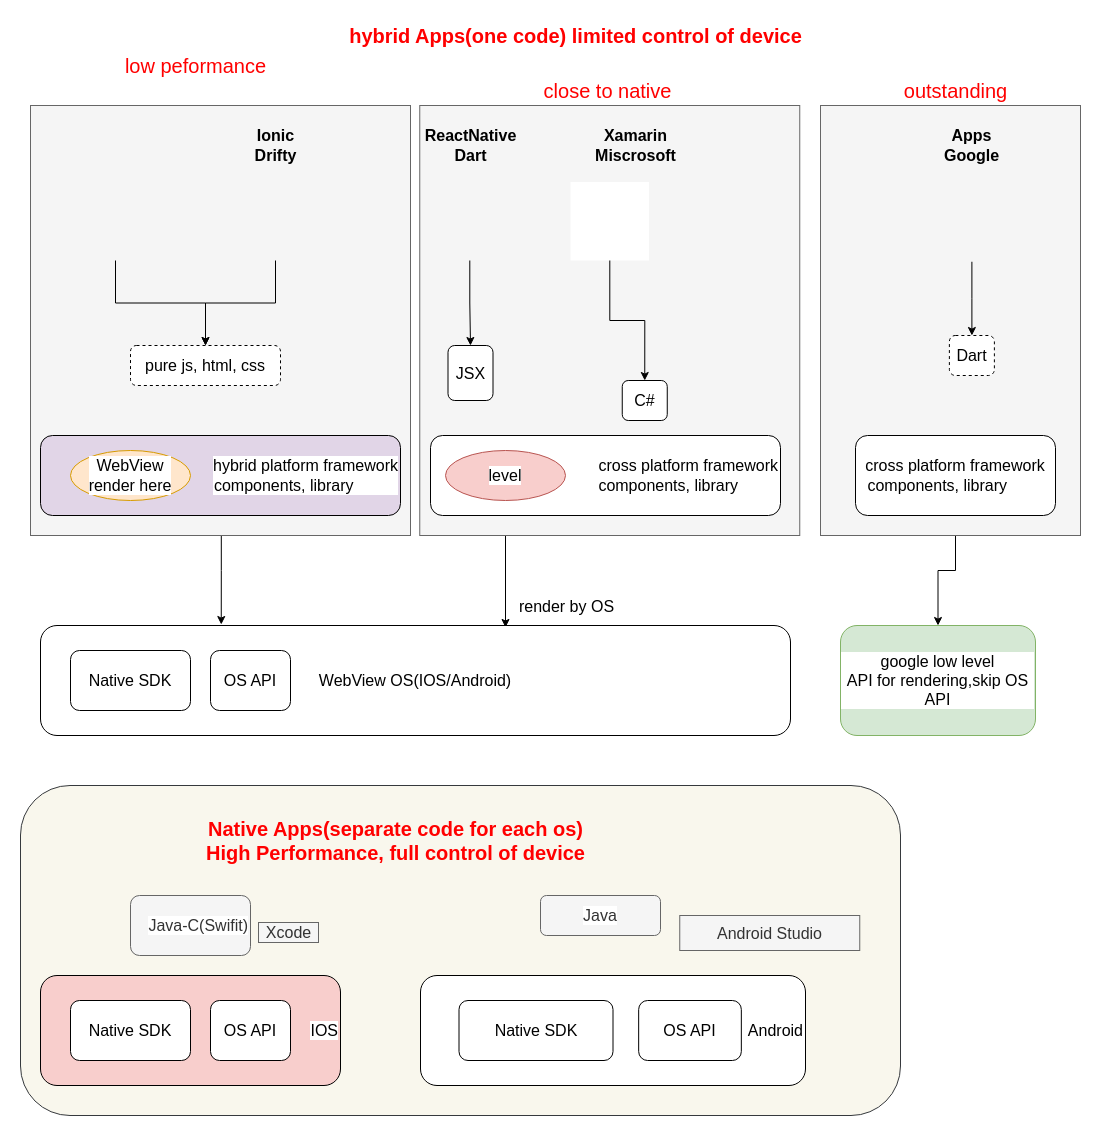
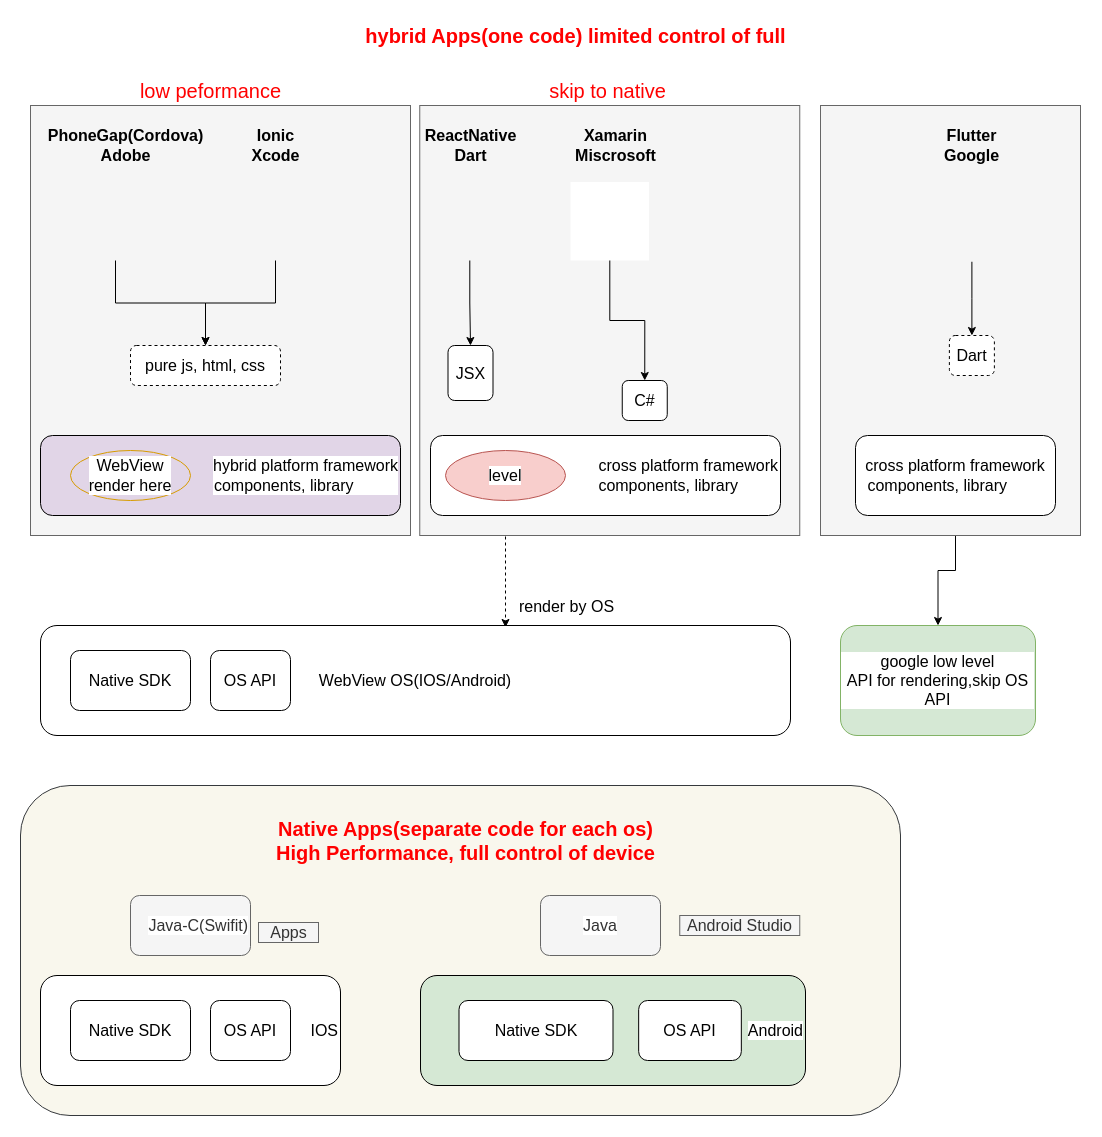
- <mxCell id="55" value="&lt;div style=&quot;font-size: 20px&quot;&gt;hybrid Apps(one code) limited control of device&lt;/div&gt;" style="text;html=1;align=center;verticalAlign=middle;resizable=0;points=[];autosize=1;fontSize=20;fontStyle=1;fontColor=#FF0000;" vertex="1" parent="1"><mxGeometry x="340" y="20" width="470" height="30" as="geometry" /></mxCell>
+ <mxCell id="55" value="&lt;div style=&quot;font-size: 20px&quot;&gt;hybrid Apps(one code) limited control of full&lt;/div&gt;" style="text;html=1;align=center;verticalAlign=middle;resizable=0;points=[];autosize=1;fontSize=20;fontStyle=1;fontColor=#FF0000;" vertex="1" parent="1"><mxGeometry x="340" y="20" width="470" height="30" as="geometry" /></mxCell>
- <mxCell id="56" value="low peformance" style="text;html=1;align=center;verticalAlign=middle;resizable=0;points=[];autosize=1;fontSize=20;fontColor=#FF0000;" vertex="1" parent="1"><mxGeometry x="115" y="50" width="160" height="30" as="geometry" /></mxCell>
+ <mxCell id="56" value="low peformance" style="text;html=1;align=center;verticalAlign=middle;resizable=0;points=[];autosize=1;fontSize=20;fontColor=#FF0000;" vertex="1" parent="1"><mxGeometry x="130" y="75" width="160" height="30" as="geometry" /></mxCell>
- <mxCell id="57" value="close to native" style="text;html=1;align=center;verticalAlign=middle;resizable=0;points=[];autosize=1;fontSize=20;fontColor=#FF0000;" vertex="1" parent="1"><mxGeometry x="537.13" y="75" width="140" height="30" as="geometry" /></mxCell>
+ <mxCell id="57" value="skip to native" style="text;html=1;align=center;verticalAlign=middle;resizable=0;points=[];autosize=1;fontSize=20;fontColor=#FF0000;" vertex="1" parent="1"><mxGeometry x="537.13" y="75" width="140" height="30" as="geometry" /></mxCell>
- <mxCell id="58" value="outstanding" style="text;html=1;align=center;verticalAlign=middle;resizable=0;points=[];autosize=1;fontSize=20;fontColor=#FF0000;" vertex="1" parent="1"><mxGeometry x="895" y="75" width="120" height="30" as="geometry" /></mxCell>
+ <mxCell id="16" value="PhoneGap(Cordova)&lt;br style=&quot;font-size: 16px;&quot;&gt;Adobe" style="text;html=1;align=center;verticalAlign=middle;resizable=0;points=[];autosize=1;fontStyle=1;fontSize=16;" vertex="1" parent="12"><mxGeometry x="10" y="20" width="170" height="40" as="geometry" /></mxCell>
- <mxCell id="17" value="Ionic&lt;br style=&quot;font-size: 16px;&quot;&gt;Drifty" style="text;html=1;align=center;verticalAlign=middle;resizable=0;points=[];autosize=1;fontStyle=1;fontSize=16;" vertex="1" parent="12"><mxGeometry x="215" y="20" width="60" height="40" as="geometry" /></mxCell>
+ <mxCell id="17" value="Ionic&lt;br style=&quot;font-size: 16px;&quot;&gt;Xcode" style="text;html=1;align=center;verticalAlign=middle;resizable=0;points=[];autosize=1;fontStyle=1;fontSize=16;" vertex="1" parent="12"><mxGeometry x="215" y="20" width="60" height="40" as="geometry" /></mxCell>
- <mxCell id="27" value="Xamarin&lt;br style=&quot;font-size: 16px;&quot;&gt;Miscrosoft" style="text;html=1;align=center;verticalAlign=middle;resizable=0;points=[];autosize=1;fontStyle=1;fontSize=16;" vertex="1" parent="23"><mxGeometry x="170" y="20" width="100" height="40" as="geometry" /></mxCell>
+ <mxCell id="27" value="Xamarin&lt;br style=&quot;font-size: 16px;&quot;&gt;Miscrosoft" style="text;html=1;align=center;verticalAlign=middle;resizable=0;points=[];autosize=1;fontStyle=1;fontSize=16;" vertex="1" parent="23"><mxGeometry x="150" y="20" width="100" height="40" as="geometry" /></mxCell>
- <mxCell id="38" value="Apps&lt;br style=&quot;font-size: 16px;&quot;&gt;Google" style="text;html=1;align=center;verticalAlign=middle;resizable=0;points=[];autosize=1;fontStyle=1;fontSize=16;" vertex="1" parent="35"><mxGeometry x="116.39" y="20" width="70" height="40" as="geometry" /></mxCell>
+ <mxCell id="38" value="Flutter&lt;br style=&quot;font-size: 16px;&quot;&gt;Google" style="text;html=1;align=center;verticalAlign=middle;resizable=0;points=[];autosize=1;fontStyle=1;fontSize=16;" vertex="1" parent="35"><mxGeometry x="116.39" y="20" width="70" height="40" as="geometry" /></mxCell>
- <mxCell id="19" value="&lt;div&gt;WebView&lt;/div&gt;&lt;div&gt;render here&lt;br&gt;&lt;/div&gt;" style="ellipse;whiteSpace=wrap;html=1;labelBackgroundColor=#ffffff;fontSize=16;align=center;strokeColor=#d79b00;fillColor=#ffe6cc;" vertex="1" parent="12"><mxGeometry x="40" y="345" width="120" height="50" as="geometry" /></mxCell>
+ <mxCell id="19" value="&lt;div&gt;WebView&lt;/div&gt;&lt;div&gt;render here&lt;br&gt;&lt;/div&gt;" style="ellipse;whiteSpace=wrap;html=1;labelBackgroundColor=#ffffff;fontSize=16;align=center;strokeColor=#d79b00;fillColor=#e1d5e7;" vertex="1" parent="12"><mxGeometry x="40" y="345" width="120" height="50" as="geometry" /></mxCell>
- <mxCell id="3" style="edgeStyle=orthogonalEdgeStyle;rounded=0;orthogonalLoop=1;jettySize=auto;html=1;entryX=0.241;entryY=-0.009;entryDx=0;entryDy=0;entryPerimeter=0;fontSize=16;fontColor=#000000;" edge="1" parent="1" source="18" target="9"><mxGeometry relative="1" as="geometry"><Array as="points"><mxPoint x="220" y="570" /></Array></mxGeometry></mxCell>
- <mxCell id="4" style="edgeStyle=orthogonalEdgeStyle;rounded=0;orthogonalLoop=1;jettySize=auto;html=1;exitX=0.5;exitY=1;exitDx=0;exitDy=0;entryX=0.62;entryY=0.018;entryDx=0;entryDy=0;entryPerimeter=0;fontSize=16;fontColor=#000000;" edge="1" parent="1" source="30" target="9"><mxGeometry relative="1" as="geometry" /></mxCell>
+ <mxCell id="4" style="edgeStyle=orthogonalEdgeStyle;rounded=0;orthogonalLoop=1;jettySize=auto;html=1;exitX=0.5;exitY=1;exitDx=0;exitDy=0;entryX=0.62;entryY=0.018;entryDx=0;entryDy=0;entryPerimeter=0;fontSize=16;fontColor=#000000;dashed=1;" edge="1" parent="1" source="30" target="9"><mxGeometry relative="1" as="geometry" /></mxCell>
- <mxCell id="54" value="Native Apps(separate code for each os)&lt;br style=&quot;font-size: 20px;&quot;&gt;High Performance, full control of device" style="text;html=1;align=center;verticalAlign=middle;resizable=0;points=[];autosize=1;fontSize=20;fontColor=#FF0000;fontStyle=1" vertex="1" parent="1"><mxGeometry x="200" y="815" width="390" height="50" as="geometry" /></mxCell>
+ <mxCell id="54" value="Native Apps(separate code for each os)&lt;br style=&quot;font-size: 20px;&quot;&gt;High Performance, full control of device" style="text;html=1;align=center;verticalAlign=middle;resizable=0;points=[];autosize=1;fontSize=20;fontColor=#FF0000;fontStyle=1" vertex="1" parent="1"><mxGeometry x="270" y="815" width="390" height="50" as="geometry" /></mxCell>
- <mxCell id="51" value="Java" style="rounded=1;whiteSpace=wrap;html=1;labelBackgroundColor=#ffffff;fillColor=#f5f5f5;fontSize=16;align=center;strokeColor=#666666;fontColor=#333333;" vertex="1" parent="1"><mxGeometry x="540" y="895" width="120" height="40" as="geometry" /></mxCell>
+ <mxCell id="51" value="Java" style="rounded=1;whiteSpace=wrap;html=1;labelBackgroundColor=#ffffff;fillColor=#f5f5f5;fontSize=16;align=center;strokeColor=#666666;fontColor=#333333;" vertex="1" parent="1"><mxGeometry x="540" y="895" width="120" height="60" as="geometry" /></mxCell>
- <mxCell id="52" value="Xcode" style="text;html=1;align=center;verticalAlign=middle;resizable=0;points=[];autosize=1;fontSize=16;fillColor=#f5f5f5;strokeColor=#666666;fontColor=#333333;" vertex="1" parent="1"><mxGeometry x="258" y="922" width="60" height="20" as="geometry" /></mxCell>
+ <mxCell id="52" value="Apps" style="text;html=1;align=center;verticalAlign=middle;resizable=0;points=[];autosize=1;fontSize=16;fillColor=#f5f5f5;strokeColor=#666666;fontColor=#333333;" vertex="1" parent="1"><mxGeometry x="258" y="922" width="60" height="20" as="geometry" /></mxCell>
- <mxCell id="53" value="Android Studio" style="text;html=1;align=center;verticalAlign=middle;resizable=0;points=[];autosize=1;fontSize=16;fillColor=#f5f5f5;strokeColor=#666666;fontColor=#333333;" vertex="1" parent="1"><mxGeometry x="679.25" y="915" width="180" height="35" as="geometry" /></mxCell>
+ <mxCell id="53" value="Android Studio" style="text;html=1;align=center;verticalAlign=middle;resizable=0;points=[];autosize=1;fontSize=16;fillColor=#f5f5f5;strokeColor=#666666;fontColor=#333333;" vertex="1" parent="1"><mxGeometry x="679.25" y="915" width="120" height="20" as="geometry" /></mxCell>
- <mxCell id="43" value="IOS" style="rounded=1;whiteSpace=wrap;html=1;labelBackgroundColor=#ffffff;fontSize=16;fontColor=#000000;align=right;fillColor=#f8cecc;" vertex="1" parent="42"><mxGeometry width="300" height="110" as="geometry" /></mxCell>
+ <mxCell id="43" value="IOS" style="rounded=1;whiteSpace=wrap;html=1;labelBackgroundColor=#ffffff;fontSize=16;fontColor=#000000;align=right;" vertex="1" parent="42"><mxGeometry width="300" height="110" as="geometry" /></mxCell>
- <mxCell id="47" value="Android" style="rounded=1;whiteSpace=wrap;html=1;labelBackgroundColor=#ffffff;fontSize=16;fontColor=#000000;align=right;" vertex="1" parent="46"><mxGeometry width="385" height="110" as="geometry" /></mxCell>
+ <mxCell id="47" value="Android" style="rounded=1;whiteSpace=wrap;html=1;labelBackgroundColor=#ffffff;fontSize=16;fontColor=#000000;align=right;fillColor=#d5e8d4;" vertex="1" parent="46"><mxGeometry width="385" height="110" as="geometry" /></mxCell>
